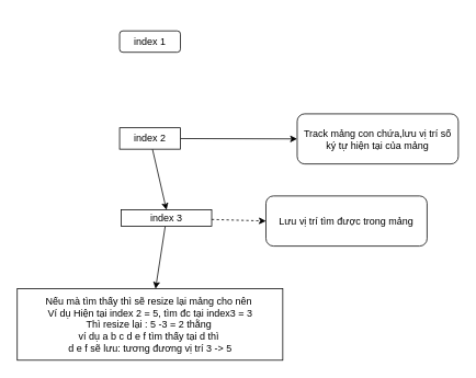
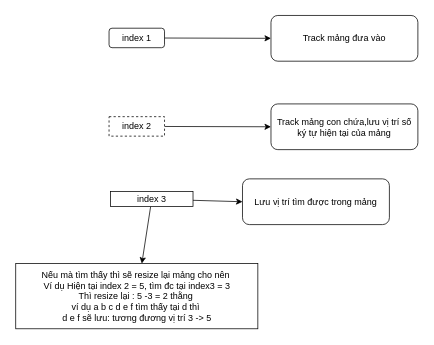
+ <mxCell id="2" style="edgeStyle=none;html=1;entryX=0;entryY=0.5;entryDx=0;entryDy=0;" edge="1" parent="1" source="3" target="4"><mxGeometry relative="1" as="geometry" /></mxCell>
+ <mxCell id="4" value="Track mảng đưa vào" style="rounded=1;whiteSpace=wrap;html=1;" vertex="1" parent="1"><mxGeometry x="361" y="20" width="196" height="61" as="geometry" /></mxCell>
- <mxCell id="7" value="index 2" style="rounded=0;whiteSpace=wrap;html=1;" vertex="1" parent="1"><mxGeometry x="145" y="155" width="74" height="26" as="geometry" /></mxCell>
+ <mxCell id="7" value="index 2" style="rounded=0;whiteSpace=wrap;html=1;dashed=1;" vertex="1" parent="1"><mxGeometry x="145" y="155" width="74" height="26" as="geometry" /></mxCell>
- <mxCell id="6" style="edgeStyle=none;html=1;entryX=0.5;entryY=0;entryDx=0;entryDy=0;" edge="1" parent="1" source="7" target="11"><mxGeometry relative="1" as="geometry" /></mxCell>
- <mxCell id="9" style="edgeStyle=none;html=1;entryX=0;entryY=0.5;entryDx=0;entryDy=0;dashed=1;" edge="1" parent="1" source="11" target="12"><mxGeometry relative="1" as="geometry" /></mxCell>
+ <mxCell id="9" style="edgeStyle=none;html=1;entryX=0;entryY=0.5;entryDx=0;entryDy=0;" edge="1" parent="1" source="11" target="12"><mxGeometry relative="1" as="geometry" /></mxCell>
